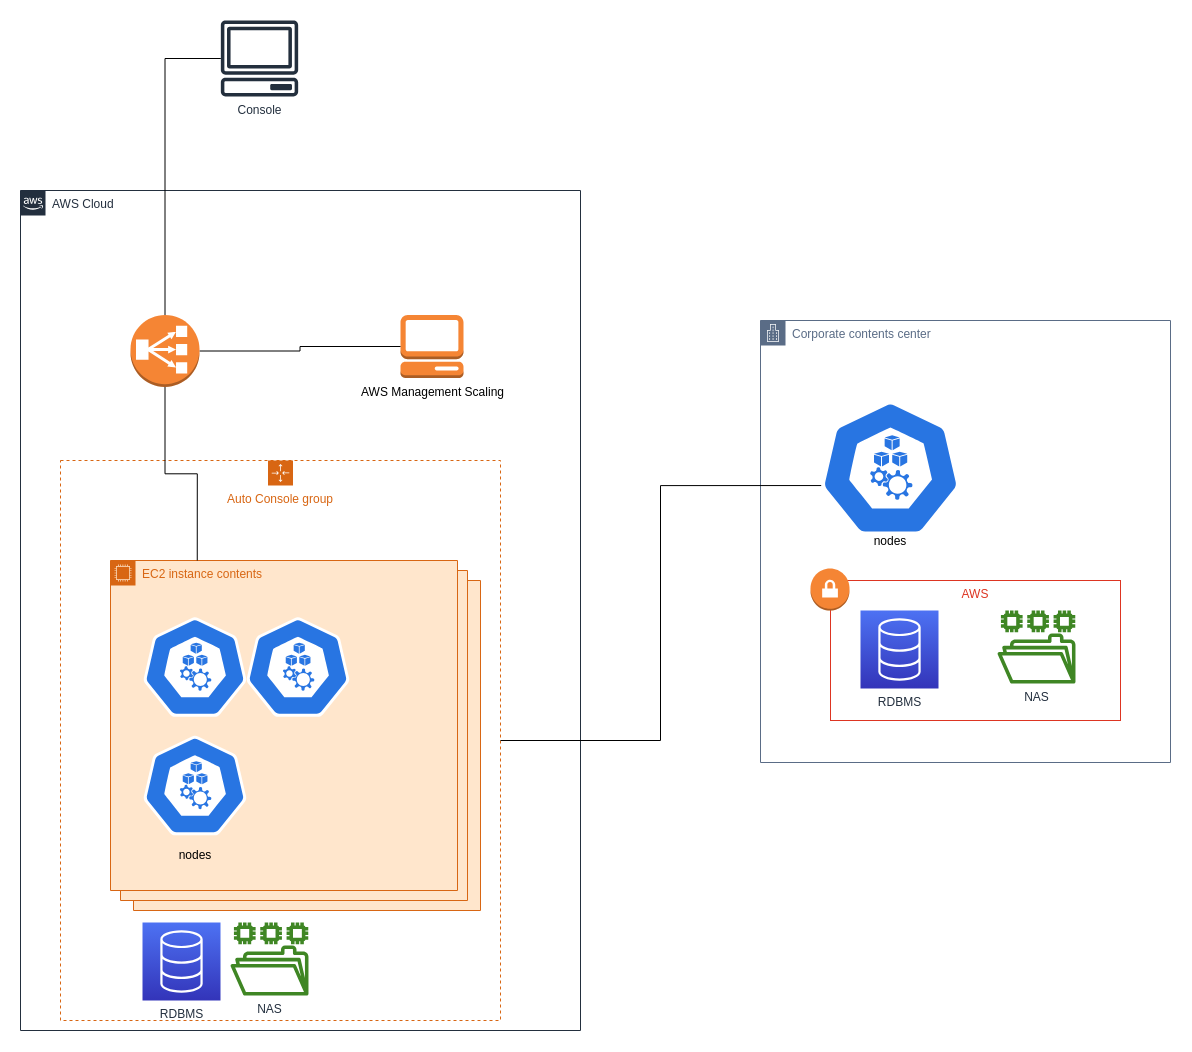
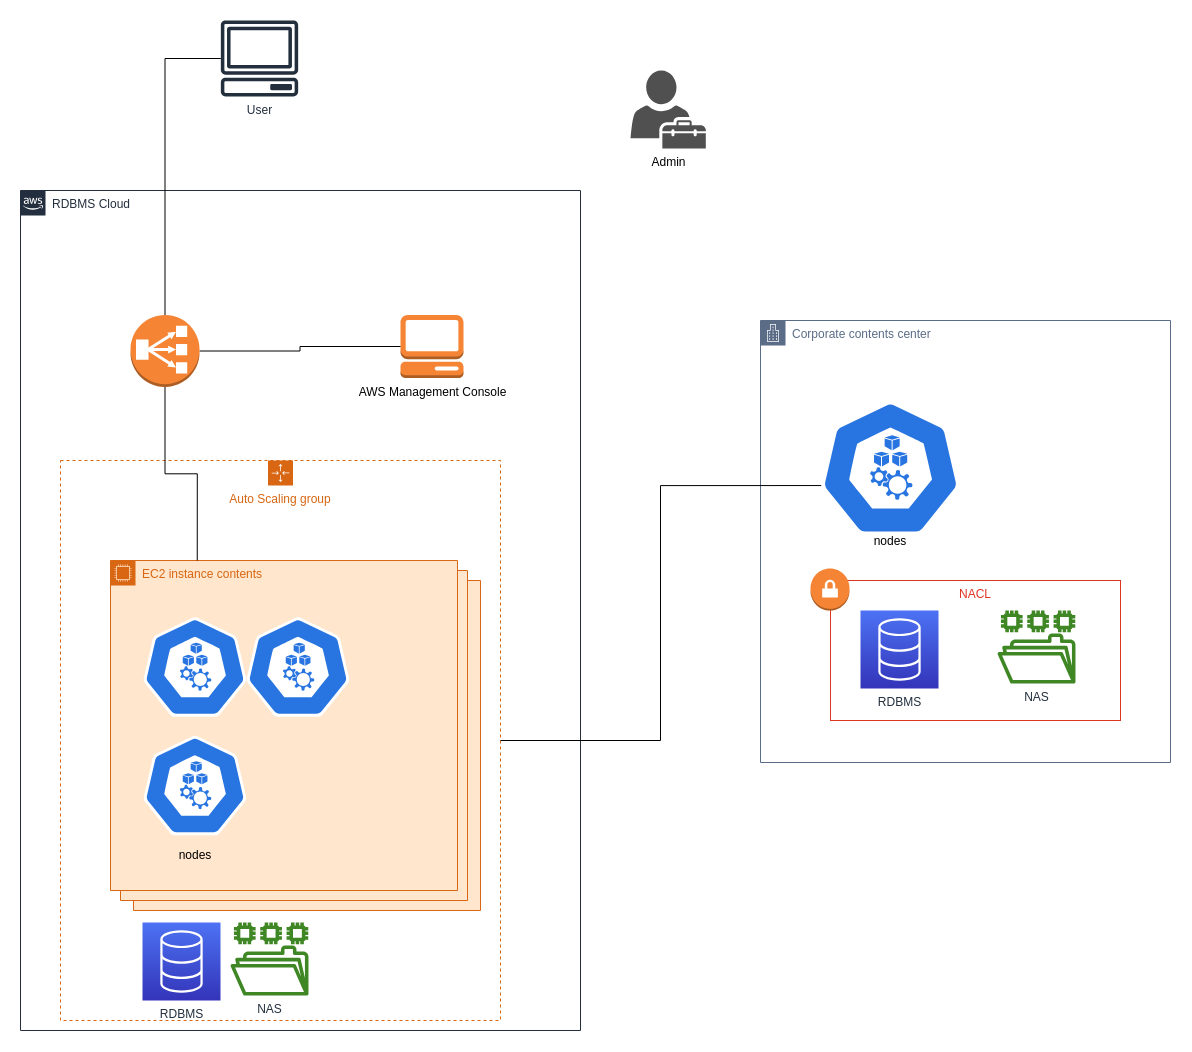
+ <mxCell id="27" value="Admin" style="sketch=0;pointerEvents=1;shadow=0;dashed=0;html=1;strokeColor=none;fillColor=#505050;labelPosition=center;verticalLabelPosition=bottom;verticalAlign=top;outlineConnect=0;align=center;shape=mxgraph.office.users.tenant_admin;" parent="1" vertex="1"><mxGeometry x="630" y="70" width="75.31" height="78" as="geometry" /></mxCell>
- <mxCell id="18" value="Console" style="sketch=0;outlineConnect=0;fontColor=#232F3E;gradientColor=none;fillColor=#232F3D;strokeColor=none;dashed=0;verticalLabelPosition=bottom;verticalAlign=top;align=center;html=1;fontSize=12;fontStyle=0;aspect=fixed;pointerEvents=1;shape=mxgraph.aws4.client;" parent="1" vertex="1"><mxGeometry x="220" y="20" width="78" height="76" as="geometry" /></mxCell>
+ <mxCell id="18" value="User" style="sketch=0;outlineConnect=0;fontColor=#232F3E;gradientColor=none;fillColor=#232F3D;strokeColor=none;dashed=0;verticalLabelPosition=bottom;verticalAlign=top;align=center;html=1;fontSize=12;fontStyle=0;aspect=fixed;pointerEvents=1;shape=mxgraph.aws4.client;" parent="1" vertex="1"><mxGeometry x="220" y="20" width="78" height="76" as="geometry" /></mxCell>
- <mxCell id="4" value="AWS Cloud" style="points=[[0,0],[0.25,0],[0.5,0],[0.75,0],[1,0],[1,0.25],[1,0.5],[1,0.75],[1,1],[0.75,1],[0.5,1],[0.25,1],[0,1],[0,0.75],[0,0.5],[0,0.25]];outlineConnect=0;gradientColor=none;html=1;whiteSpace=wrap;fontSize=12;fontStyle=0;container=1;pointerEvents=0;collapsible=0;recursiveResize=0;shape=mxgraph.aws4.group;grIcon=mxgraph.aws4.group_aws_cloud_alt;strokeColor=#232F3E;fillColor=none;verticalAlign=top;align=left;spacingLeft=30;fontColor=#232F3E;dashed=0;" parent="1" vertex="1"><mxGeometry x="20" y="190" width="560" height="840" as="geometry" /></mxCell>
+ <mxCell id="4" value="RDBMS Cloud" style="points=[[0,0],[0.25,0],[0.5,0],[0.75,0],[1,0],[1,0.25],[1,0.5],[1,0.75],[1,1],[0.75,1],[0.5,1],[0.25,1],[0,1],[0,0.75],[0,0.5],[0,0.25]];outlineConnect=0;gradientColor=none;html=1;whiteSpace=wrap;fontSize=12;fontStyle=0;container=1;pointerEvents=0;collapsible=0;recursiveResize=0;shape=mxgraph.aws4.group;grIcon=mxgraph.aws4.group_aws_cloud_alt;strokeColor=#232F3E;fillColor=none;verticalAlign=top;align=left;spacingLeft=30;fontColor=#232F3E;dashed=0;" parent="1" vertex="1"><mxGeometry x="20" y="190" width="560" height="840" as="geometry" /></mxCell>
- <mxCell id="13" value="AWS Management Scaling" style="outlineConnect=0;dashed=0;verticalLabelPosition=bottom;verticalAlign=top;align=center;html=1;shape=mxgraph.aws3.management_console;fillColor=#F58534;gradientColor=none;" parent="4" vertex="1"><mxGeometry x="380" y="124.5" width="63" height="63" as="geometry" /></mxCell>
+ <mxCell id="13" value="AWS Management Console" style="outlineConnect=0;dashed=0;verticalLabelPosition=bottom;verticalAlign=top;align=center;html=1;shape=mxgraph.aws3.management_console;fillColor=#F58534;gradientColor=none;" parent="4" vertex="1"><mxGeometry x="380" y="124.5" width="63" height="63" as="geometry" /></mxCell>
- <mxCell id="5" value="Auto Console group" style="points=[[0,0],[0.25,0],[0.5,0],[0.75,0],[1,0],[1,0.25],[1,0.5],[1,0.75],[1,1],[0.75,1],[0.5,1],[0.25,1],[0,1],[0,0.75],[0,0.5],[0,0.25]];outlineConnect=0;gradientColor=none;html=1;whiteSpace=wrap;fontSize=12;fontStyle=0;container=1;pointerEvents=0;collapsible=0;recursiveResize=0;shape=mxgraph.aws4.groupCenter;grIcon=mxgraph.aws4.group_auto_scaling_group;grStroke=1;strokeColor=#D86613;fillColor=none;verticalAlign=top;align=center;fontColor=#D86613;dashed=1;spacingTop=25;" parent="4" vertex="1"><mxGeometry x="40" y="270" width="440" height="560" as="geometry" /></mxCell>
+ <mxCell id="5" value="Auto Scaling group" style="points=[[0,0],[0.25,0],[0.5,0],[0.75,0],[1,0],[1,0.25],[1,0.5],[1,0.75],[1,1],[0.75,1],[0.5,1],[0.25,1],[0,1],[0,0.75],[0,0.5],[0,0.25]];outlineConnect=0;gradientColor=none;html=1;whiteSpace=wrap;fontSize=12;fontStyle=0;container=1;pointerEvents=0;collapsible=0;recursiveResize=0;shape=mxgraph.aws4.groupCenter;grIcon=mxgraph.aws4.group_auto_scaling_group;grStroke=1;strokeColor=#D86613;fillColor=none;verticalAlign=top;align=center;fontColor=#D86613;dashed=1;spacingTop=25;" parent="4" vertex="1"><mxGeometry x="40" y="270" width="440" height="560" as="geometry" /></mxCell>
- <mxCell id="21" value="AWS" style="fillColor=none;strokeColor=#DD3522;verticalAlign=top;fontStyle=0;fontColor=#DD3522;" parent="20" vertex="1"><mxGeometry x="20" y="12" width="290" height="140" as="geometry" /></mxCell>
+ <mxCell id="21" value="NACL" style="fillColor=none;strokeColor=#DD3522;verticalAlign=top;fontStyle=0;fontColor=#DD3522;" parent="20" vertex="1"><mxGeometry x="20" y="12" width="290" height="140" as="geometry" /></mxCell>
